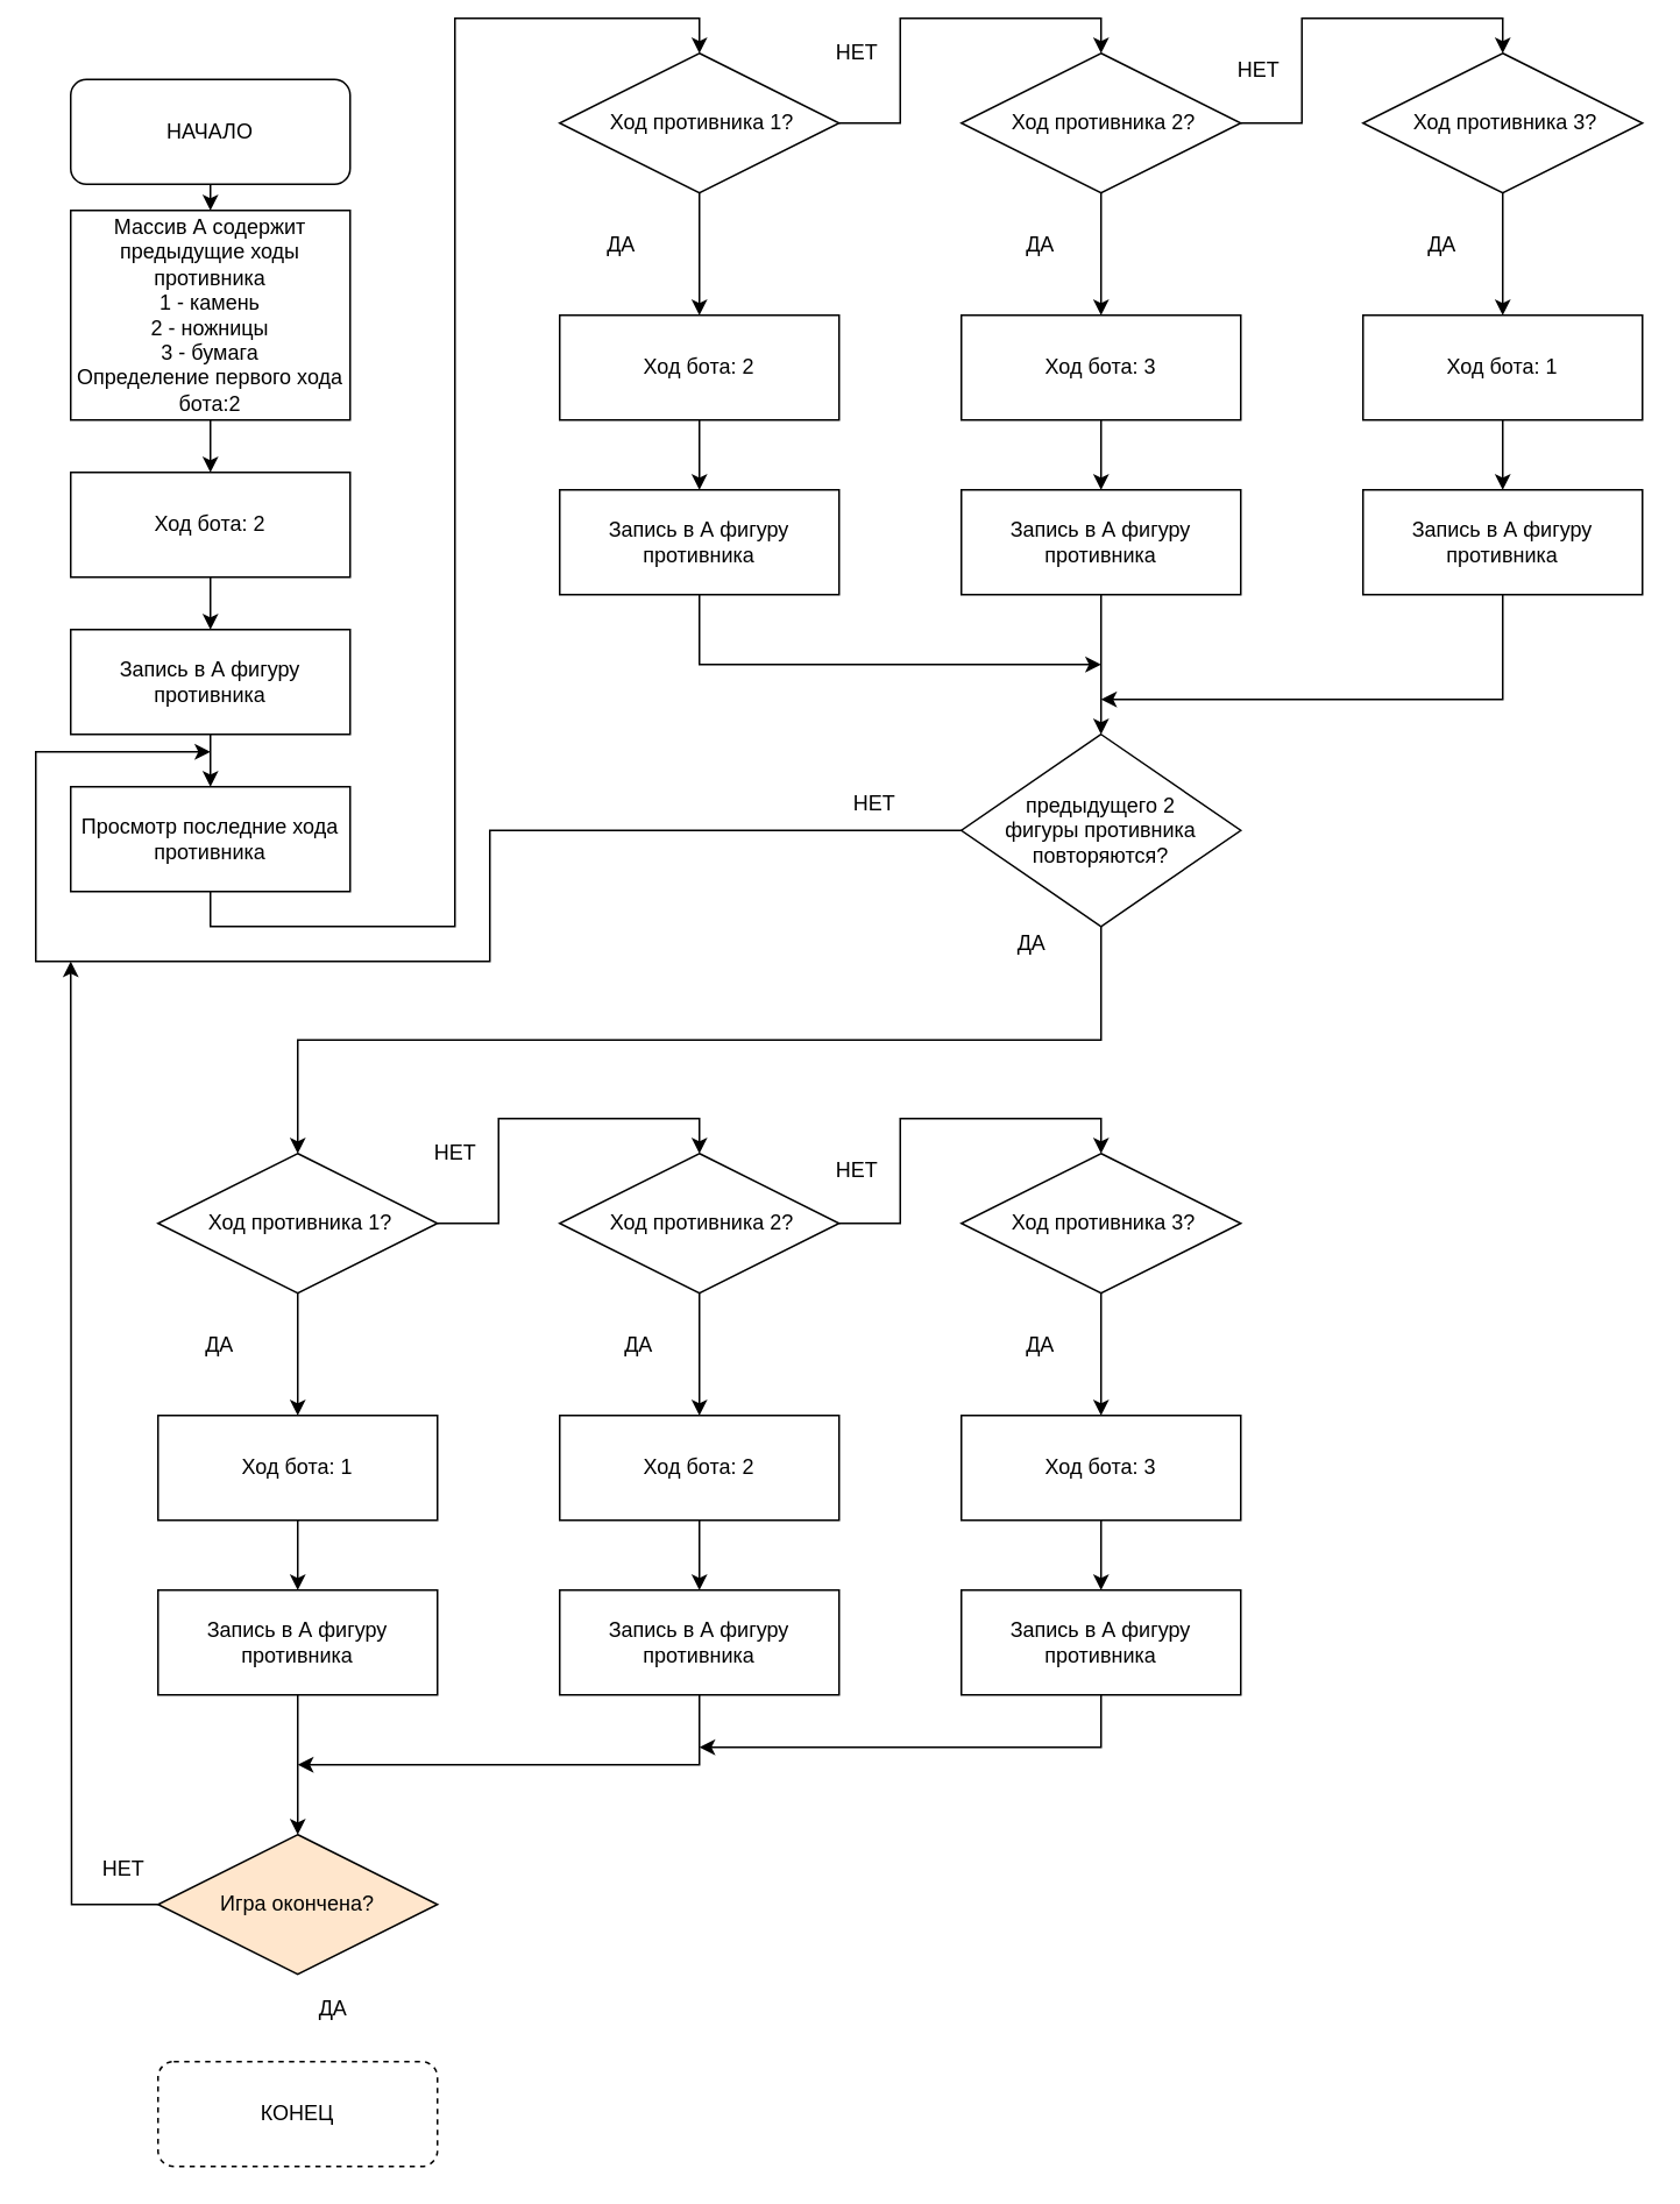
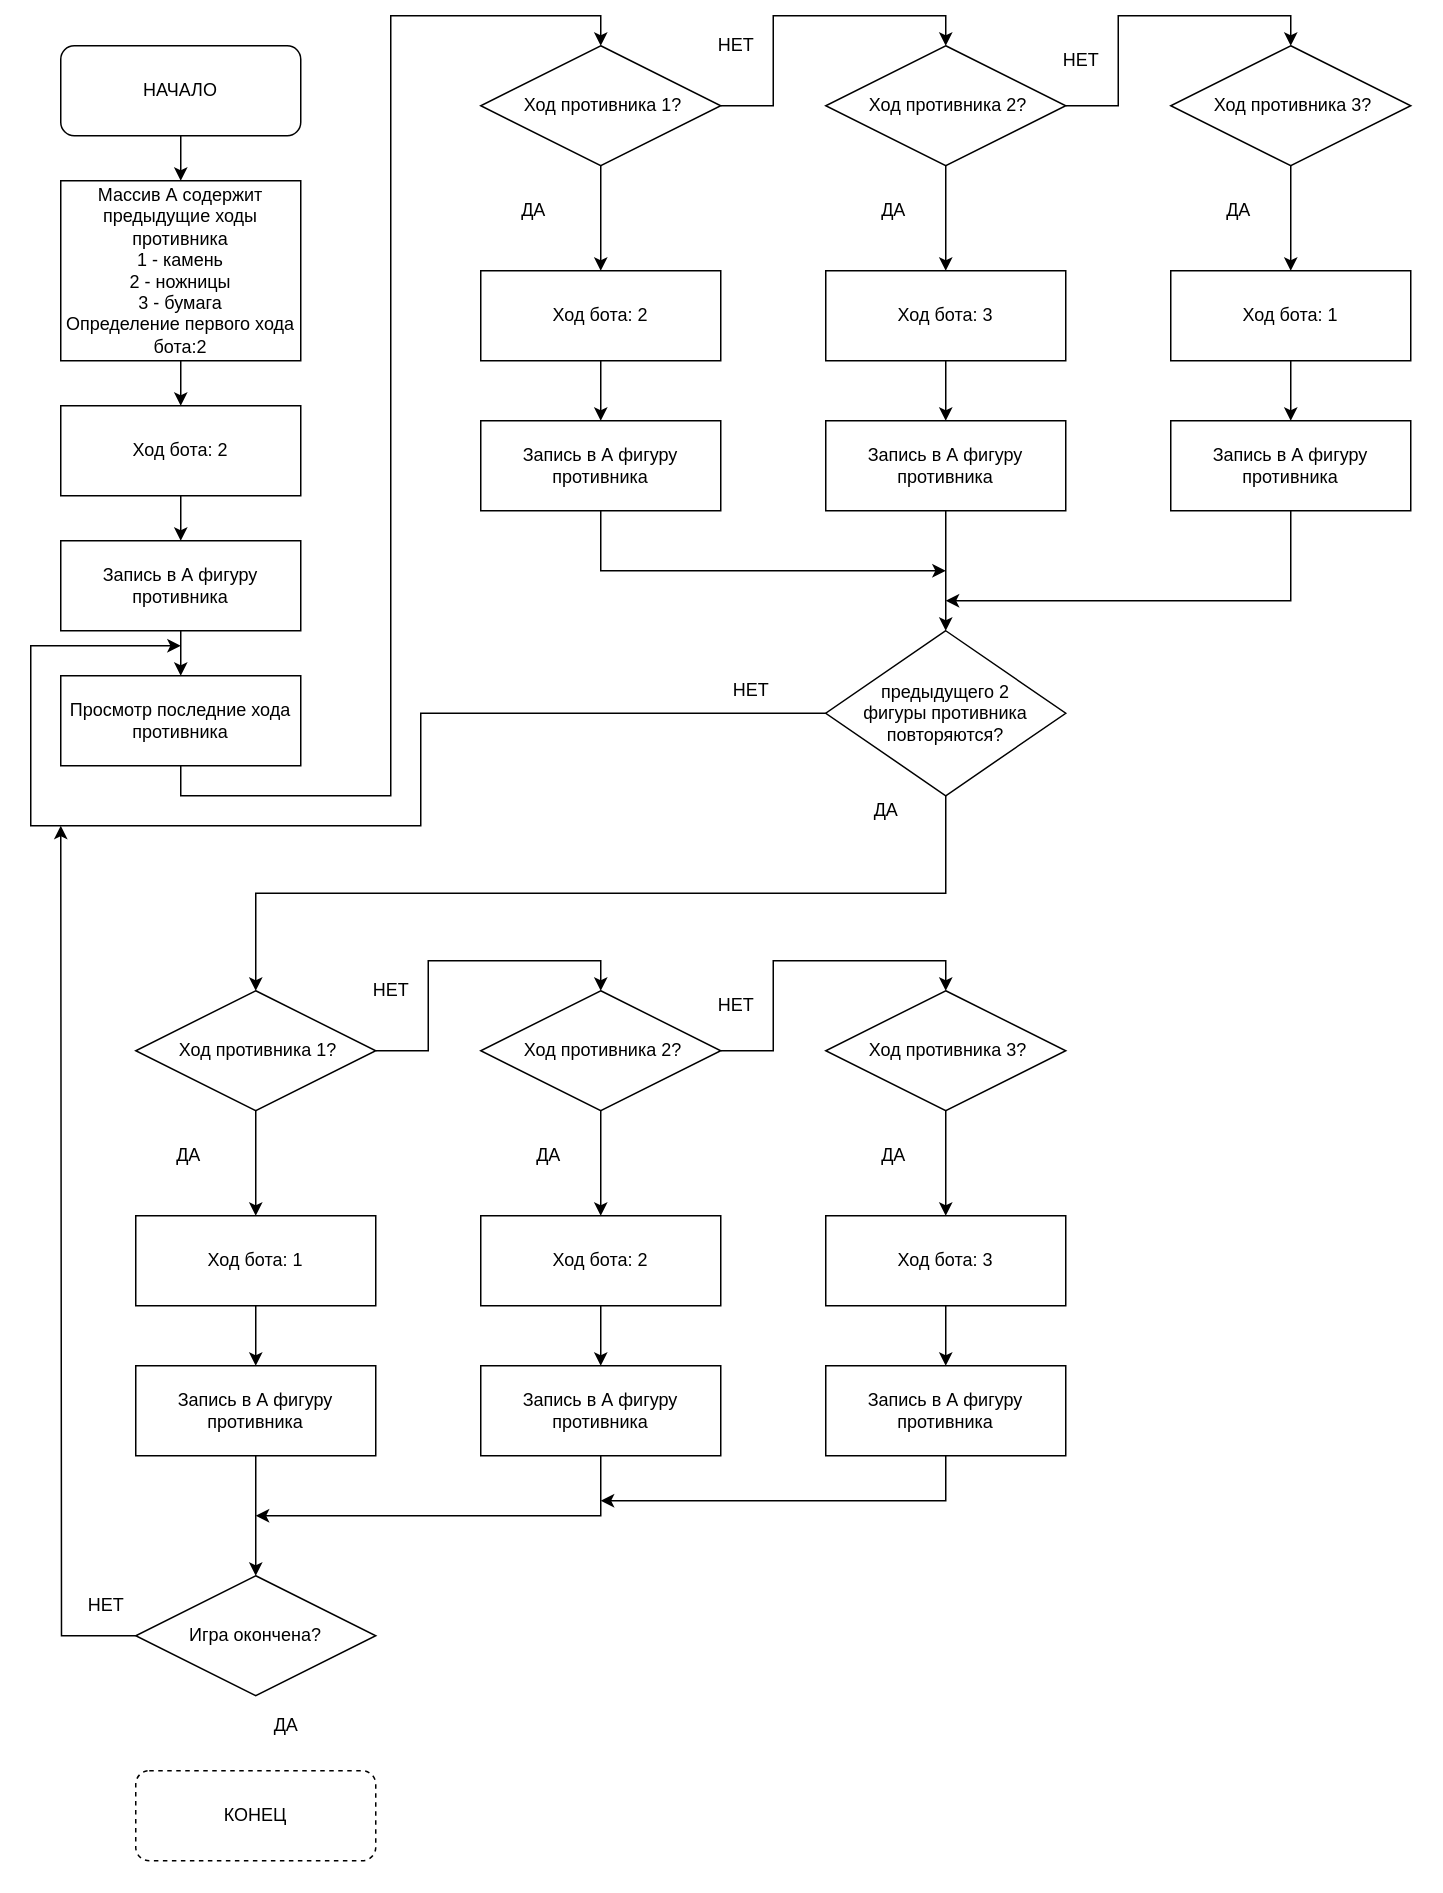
- <mxCell id="3" value="НАЧАЛО" style="rounded=1;whiteSpace=wrap;html=1;" parent="1" vertex="1"><mxGeometry x="40" y="45" width="160" height="60" as="geometry" /></mxCell>
+ <mxCell id="3" value="НАЧАЛО" style="rounded=1;whiteSpace=wrap;html=1;" parent="1" vertex="1"><mxGeometry x="40" y="30" width="160" height="60" as="geometry" /></mxCell>
- <mxCell id="30" value="Игра окончена?" style="rhombus;whiteSpace=wrap;html=1;fillColor=#ffe6cc;" parent="1" vertex="1"><mxGeometry x="90" y="1050" width="160" height="80" as="geometry" /></mxCell>
+ <mxCell id="30" value="Игра окончена?" style="rhombus;whiteSpace=wrap;html=1;" parent="1" vertex="1"><mxGeometry x="90" y="1050" width="160" height="80" as="geometry" /></mxCell>
